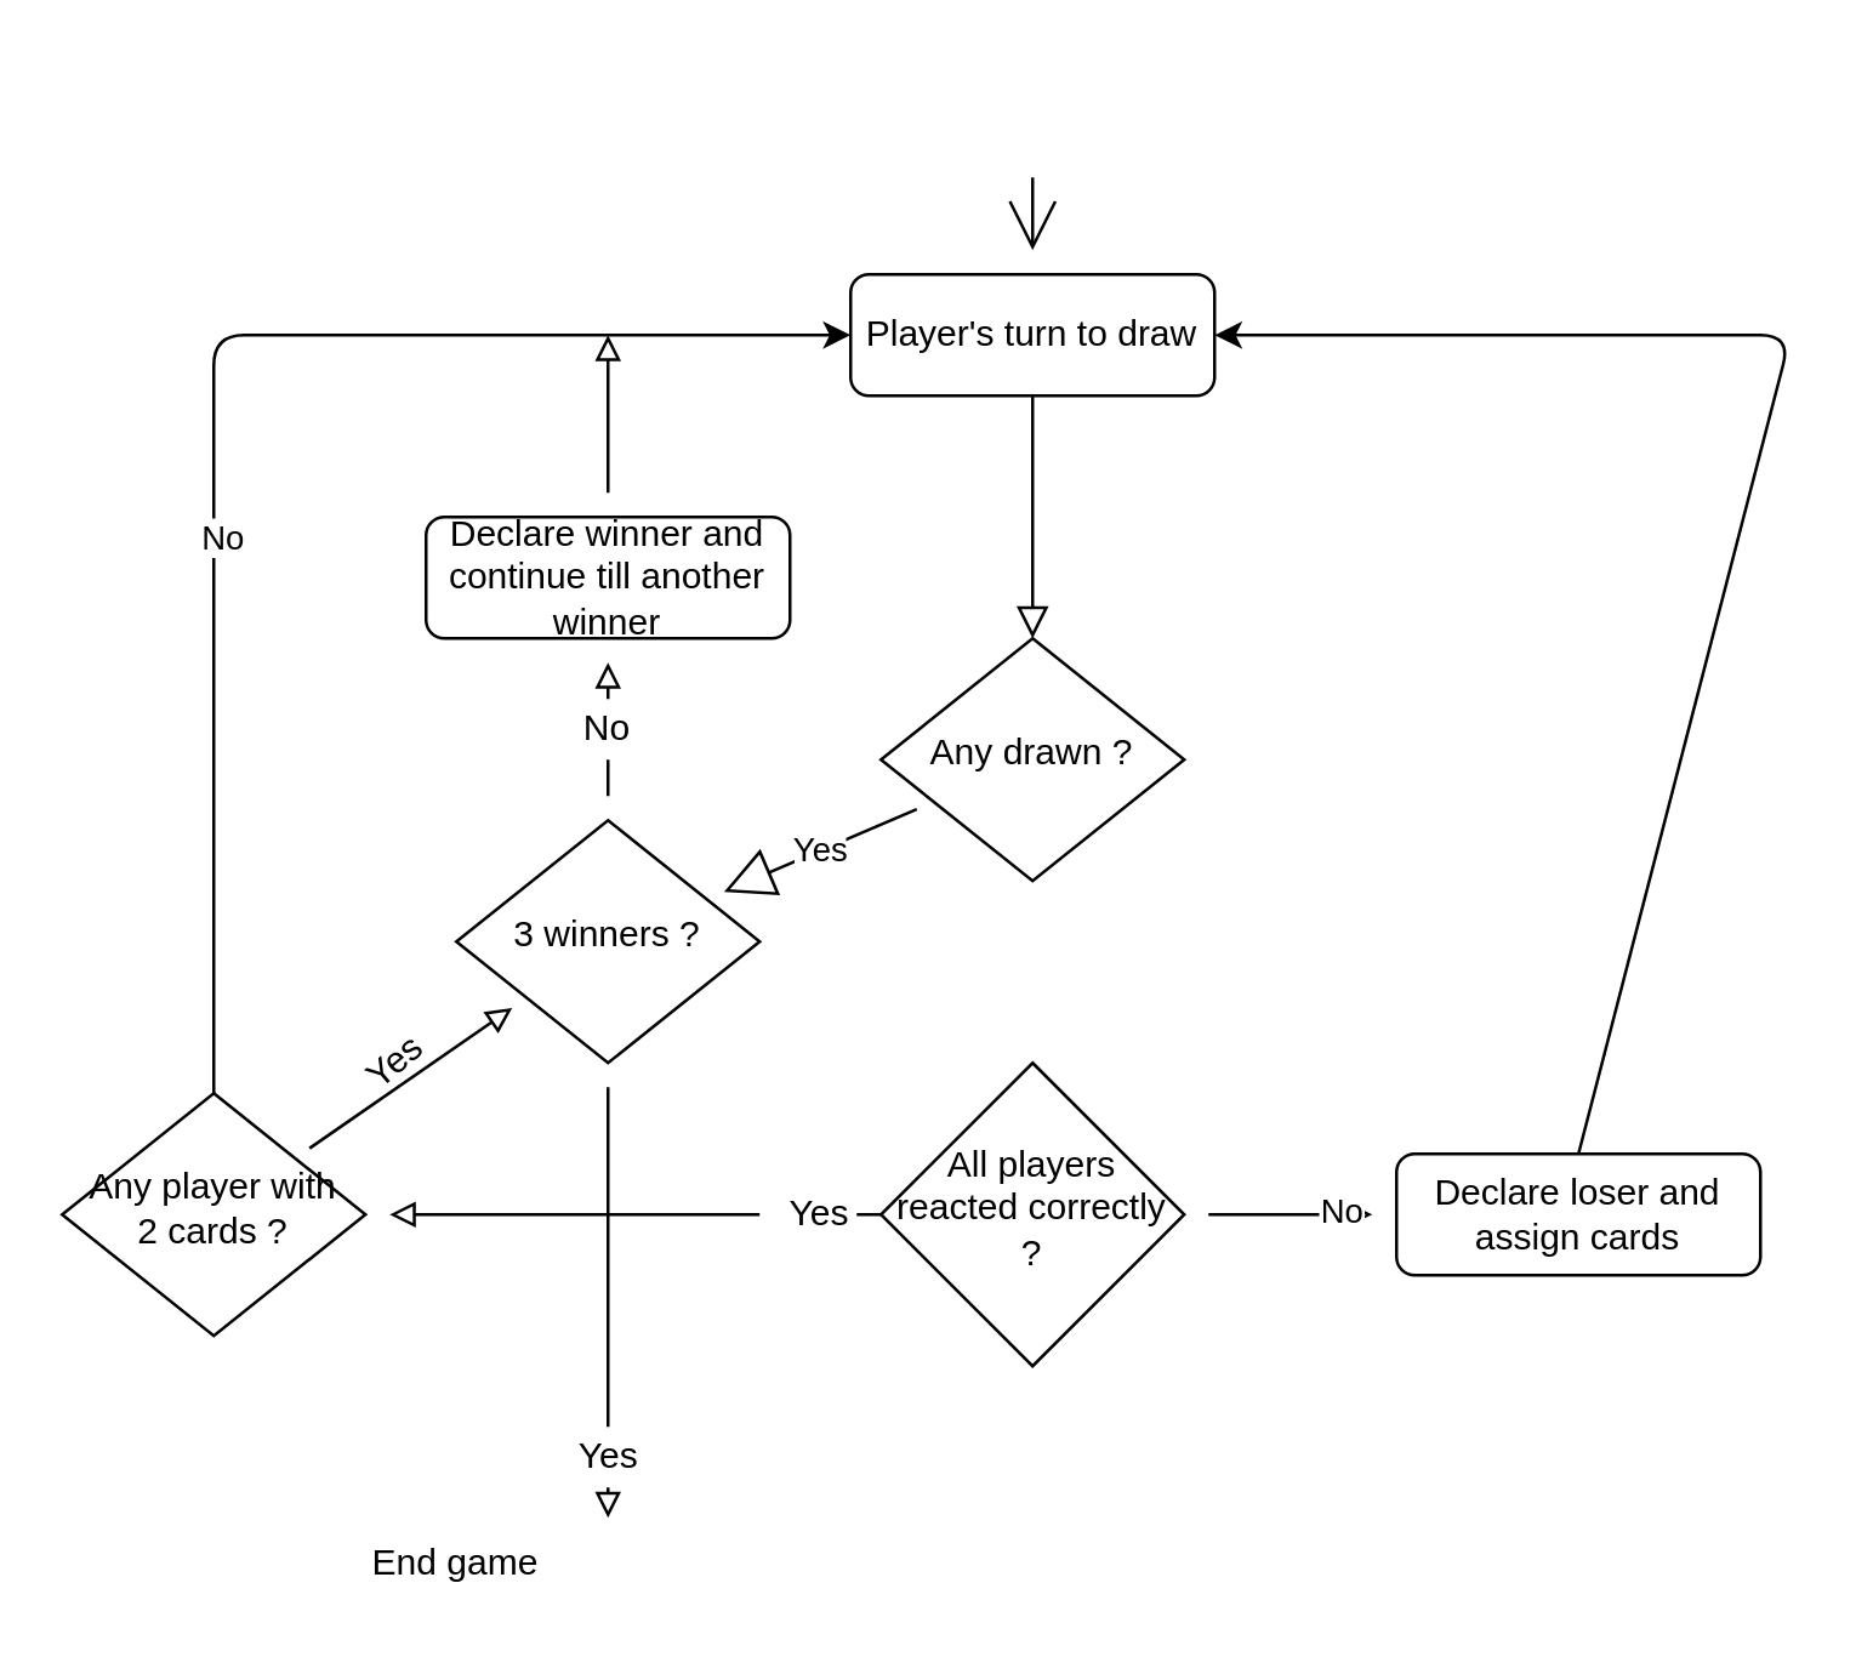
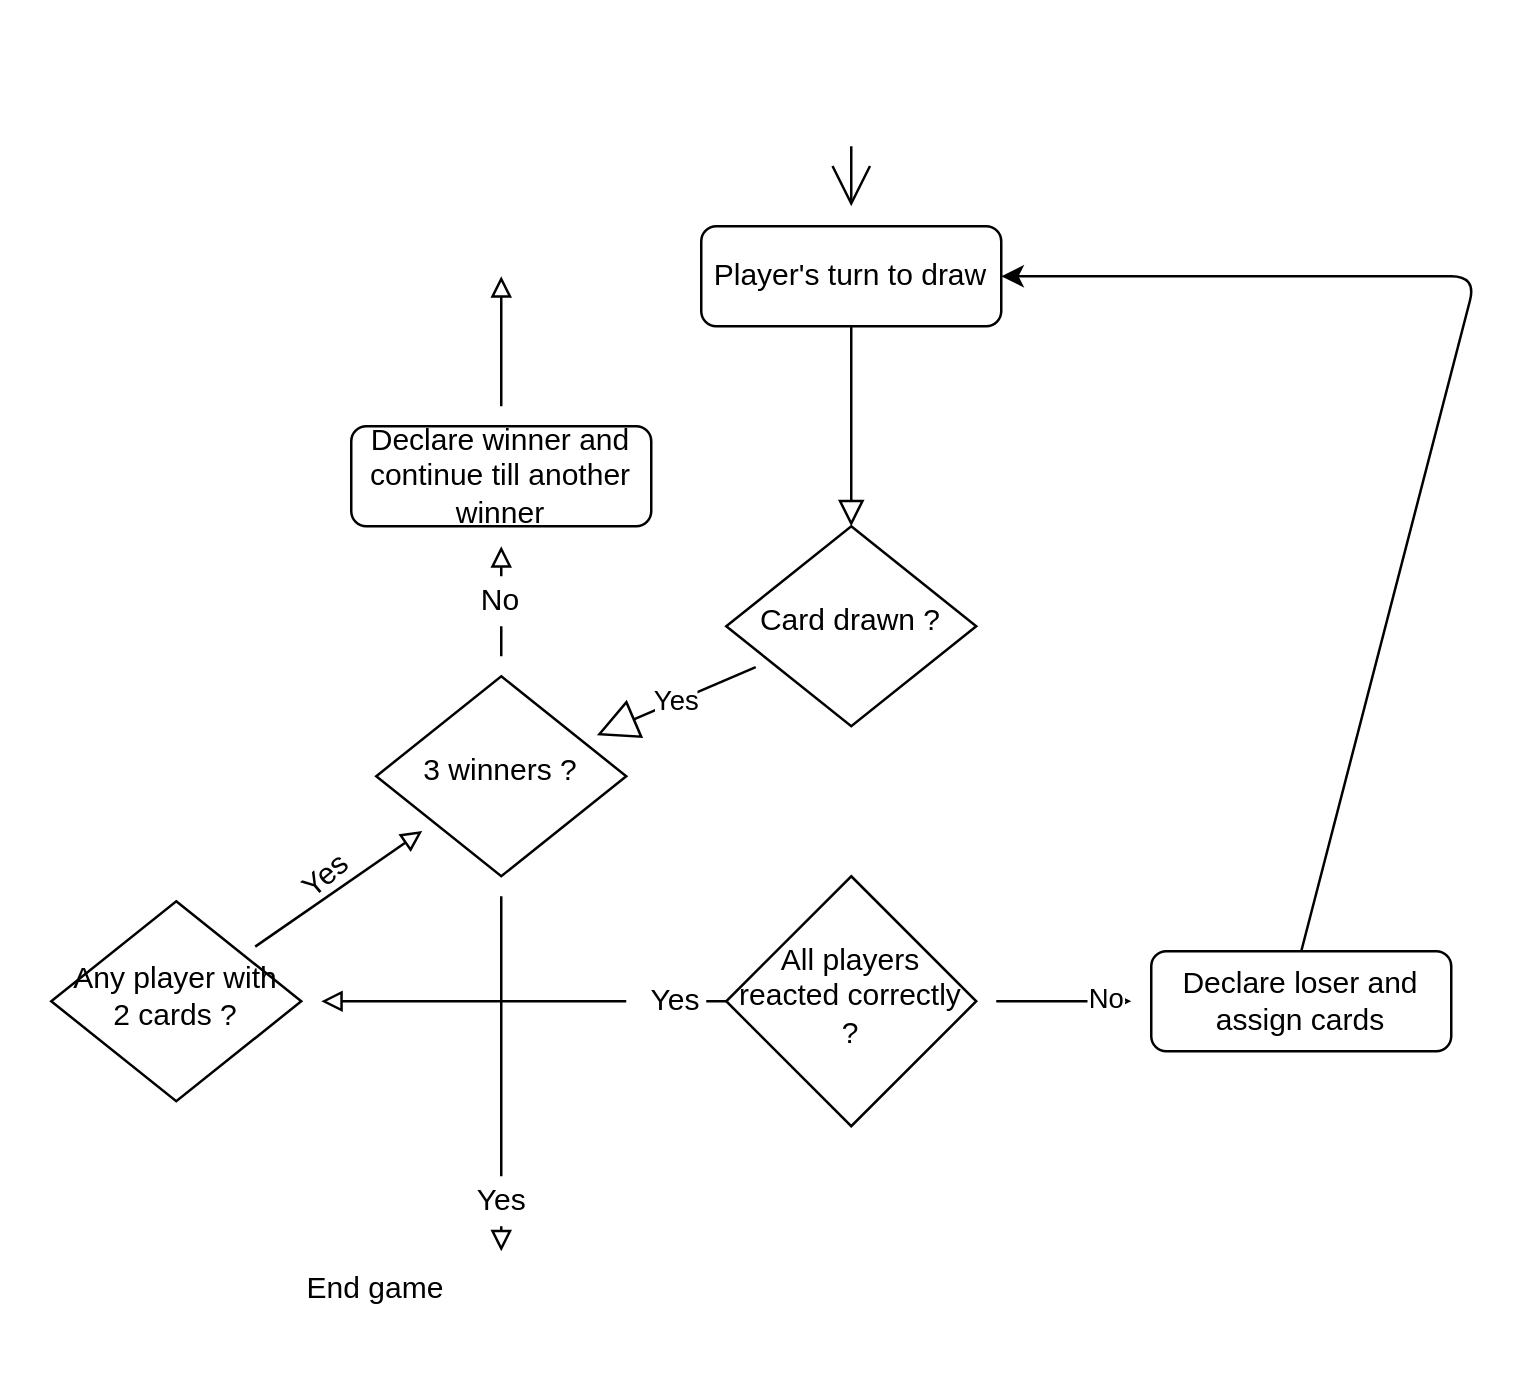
- <mxCell id="16" value="" style="endArrow=classic;html=1;sourcePerimeterSpacing=8;targetPerimeterSpacing=8;entryX=0;entryY=0.5;entryDx=0;entryDy=0;exitX=0.5;exitY=0;exitDx=0;exitDy=0;" edge="1" parent="1" source="15" target="3"><mxGeometry width="50" height="50" relative="1" as="geometry"><mxPoint x="60" y="290" as="sourcePoint" /><mxPoint x="110" y="240" as="targetPoint" /><Array as="points"><mxPoint x="70" y="110" /></Array></mxGeometry></mxCell>
- <mxCell id="17" value="No" style="edgeLabel;html=1;align=center;verticalAlign=middle;resizable=0;points=[];" vertex="1" connectable="0" parent="16"><mxGeometry x="-0.202" y="-2" relative="1" as="geometry"><mxPoint as="offset" /></mxGeometry></mxCell>
- <mxCell id="5" value="Any drawn ?" style="rhombus;whiteSpace=wrap;html=1;shadow=0;fontFamily=Helvetica;fontSize=12;align=center;strokeWidth=1;spacing=6;spacingTop=-4;" parent="1" vertex="1"><mxGeometry x="290" y="210" width="100" height="80" as="geometry" /></mxCell>
+ <mxCell id="5" value="Card drawn ?" style="rhombus;whiteSpace=wrap;html=1;shadow=0;fontFamily=Helvetica;fontSize=12;align=center;strokeWidth=1;spacing=6;spacingTop=-4;" parent="1" vertex="1"><mxGeometry x="290" y="210" width="100" height="80" as="geometry" /></mxCell>
